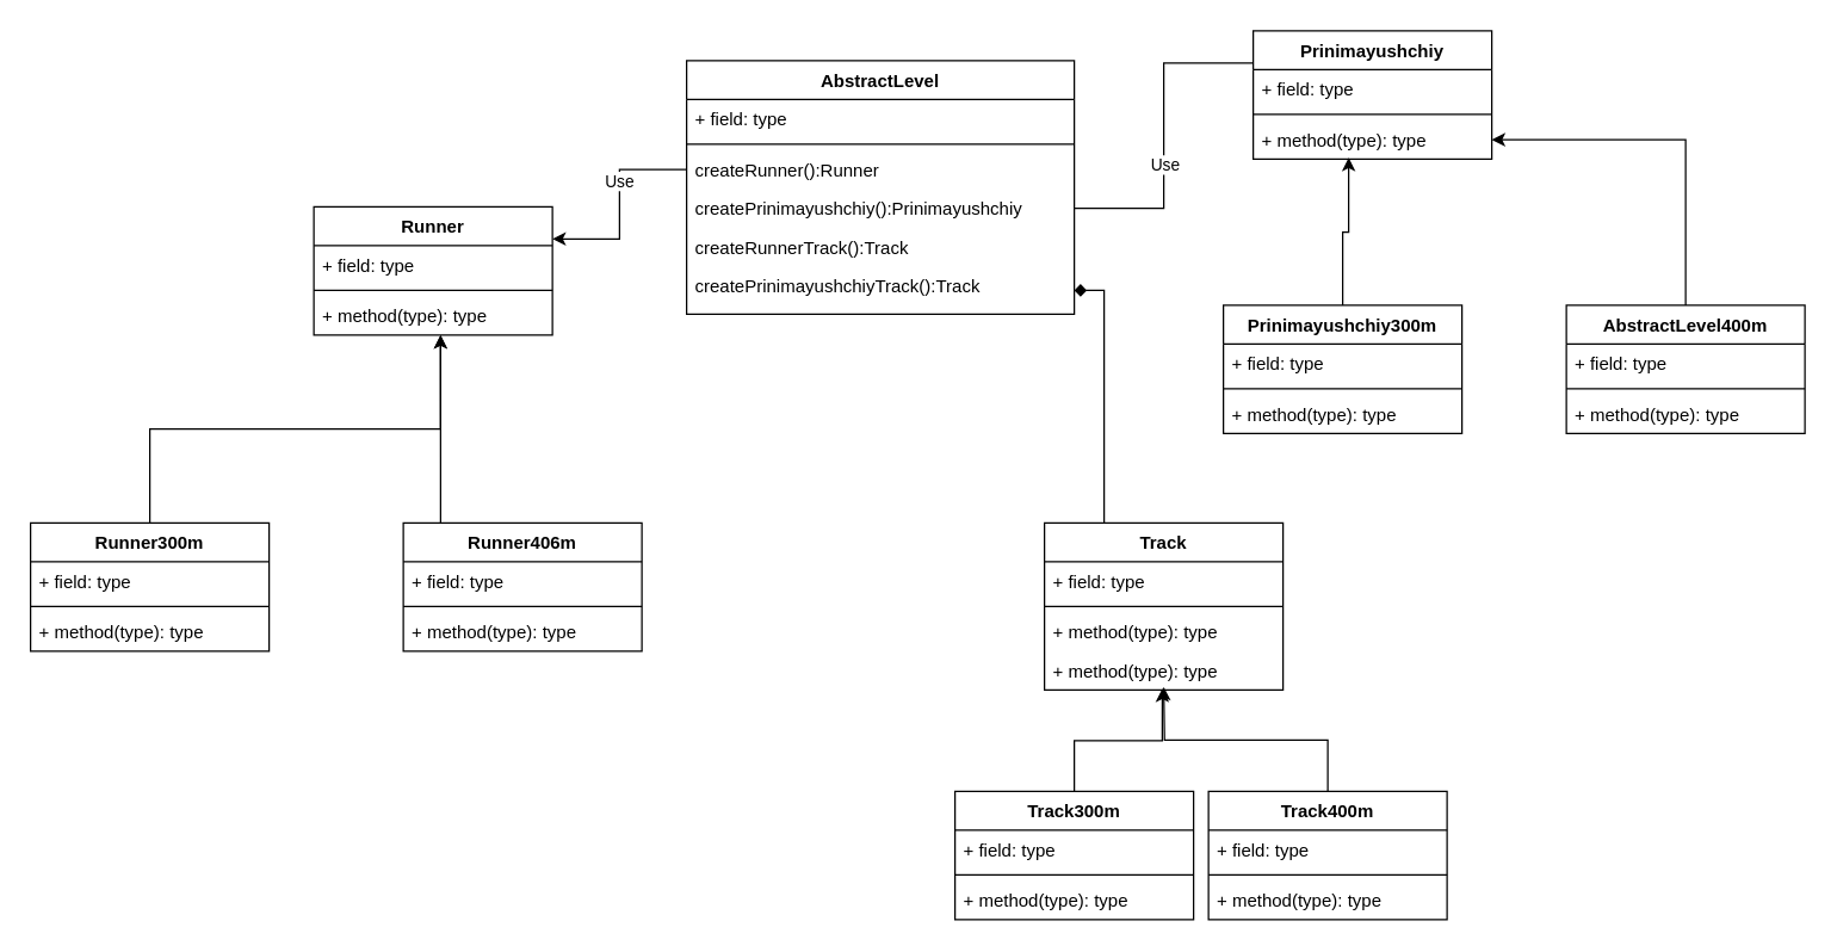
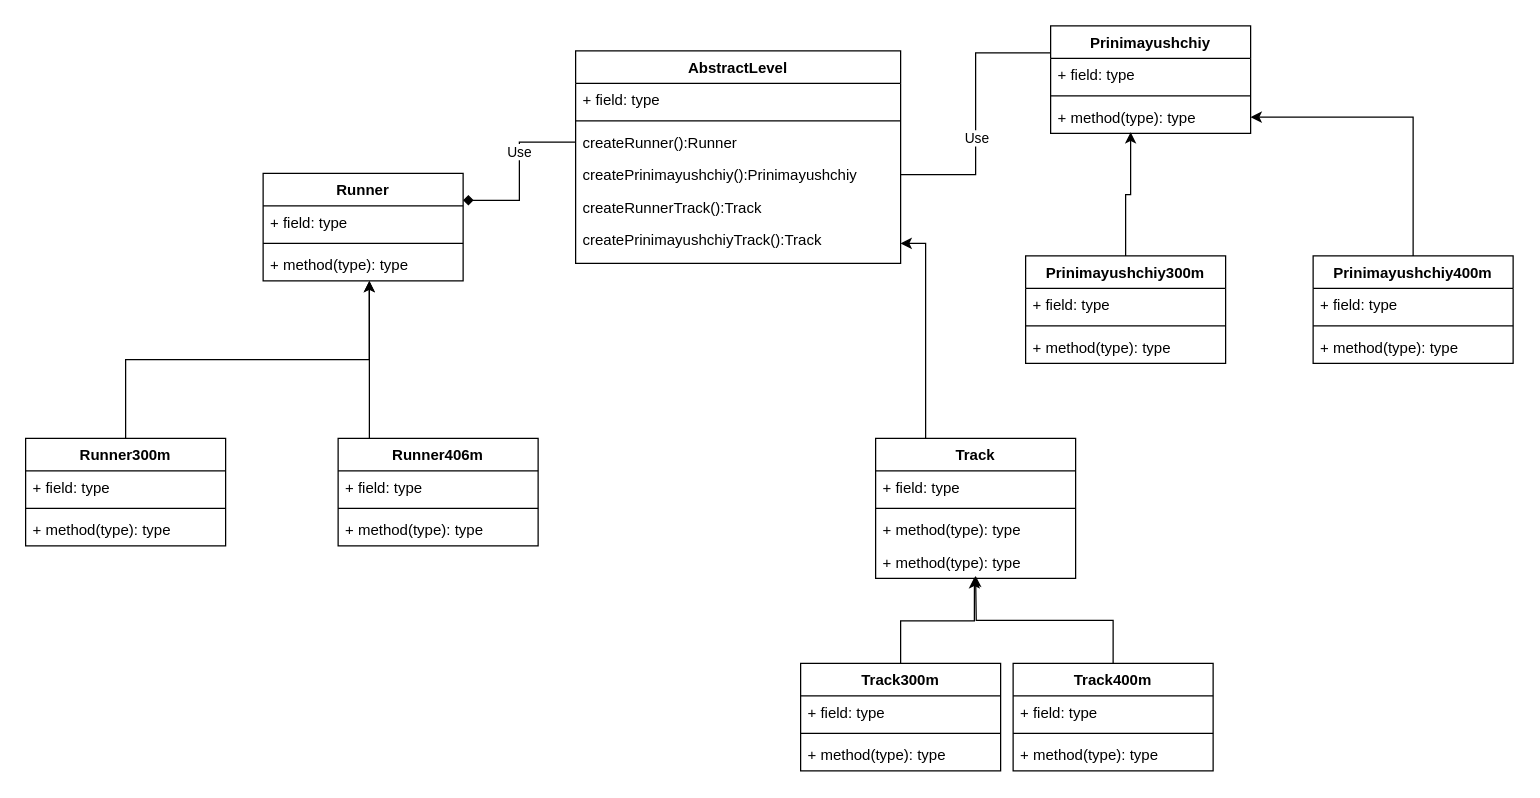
- <mxCell id="23" style="edgeStyle=orthogonalEdgeStyle;rounded=0;orthogonalLoop=1;jettySize=auto;html=1;exitX=0;exitY=0.5;exitDx=0;exitDy=0;entryX=1;entryY=0.25;entryDx=0;entryDy=0;" parent="1" source="19" target="2" edge="1"><mxGeometry relative="1" as="geometry" /></mxCell>
+ <mxCell id="23" style="edgeStyle=orthogonalEdgeStyle;rounded=0;orthogonalLoop=1;jettySize=auto;html=1;exitX=0;exitY=0.5;exitDx=0;exitDy=0;entryX=1;entryY=0.25;entryDx=0;entryDy=0;endArrow=diamond;" parent="1" source="19" target="2" edge="1"><mxGeometry relative="1" as="geometry" /></mxCell>
- <mxCell id="10" style="edgeStyle=orthogonalEdgeStyle;rounded=0;orthogonalLoop=1;jettySize=auto;html=1;exitX=0.25;exitY=0;exitDx=0;exitDy=0;entryX=1;entryY=0.5;entryDx=0;entryDy=0;endArrow=diamond;" parent="1" source="11" target="22" edge="1"><mxGeometry relative="1" as="geometry" /></mxCell>
+ <mxCell id="10" style="edgeStyle=orthogonalEdgeStyle;rounded=0;orthogonalLoop=1;jettySize=auto;html=1;exitX=0.25;exitY=0;exitDx=0;exitDy=0;entryX=1;entryY=0.5;entryDx=0;entryDy=0;" parent="1" source="11" target="22" edge="1"><mxGeometry relative="1" as="geometry" /></mxCell>
- <mxCell id="43" value="AbstractLevel400m" style="swimlane;fontStyle=1;align=center;verticalAlign=top;childLayout=stackLayout;horizontal=1;startSize=26;horizontalStack=0;resizeParent=1;resizeParentMax=0;resizeLast=0;collapsible=1;marginBottom=0;" parent="1" vertex="1"><mxGeometry x="1050" y="204" width="160" height="86" as="geometry" /></mxCell>
+ <mxCell id="43" value="Prinimayushchiy400m" style="swimlane;fontStyle=1;align=center;verticalAlign=top;childLayout=stackLayout;horizontal=1;startSize=26;horizontalStack=0;resizeParent=1;resizeParentMax=0;resizeLast=0;collapsible=1;marginBottom=0;" parent="1" vertex="1"><mxGeometry x="1050" y="204" width="160" height="86" as="geometry" /></mxCell>
